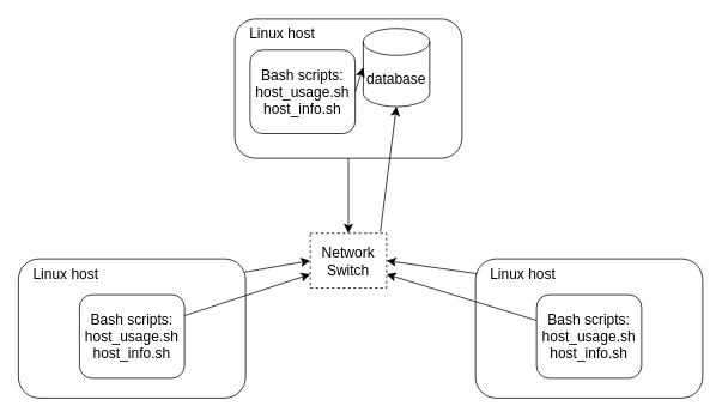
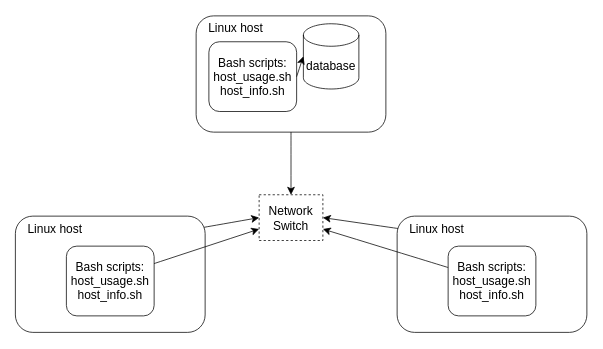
- <mxCell id="18" value="" style="endArrow=classic;html=1;rounded=0;fontSize=12;startSize=8;endSize=8;curved=1;entryX=0.5;entryY=1;entryDx=0;entryDy=0;entryPerimeter=0;exitX=0.918;exitY=-0.022;exitDx=0;exitDy=0;exitPerimeter=0;" edge="1" parent="1" source="3" target="4"><mxGeometry width="50" height="50" relative="1" as="geometry"><mxPoint x="459" y="265" as="sourcePoint" /><mxPoint x="509" y="215" as="targetPoint" /></mxGeometry></mxCell>
